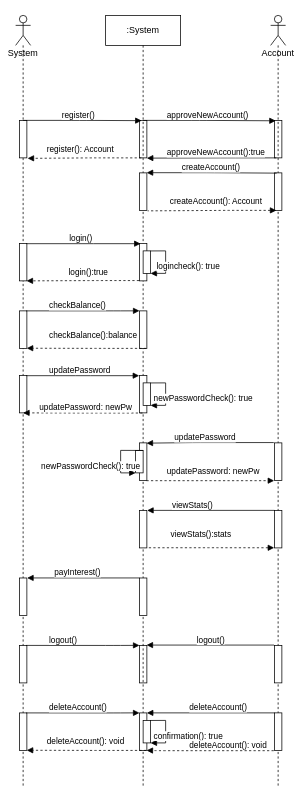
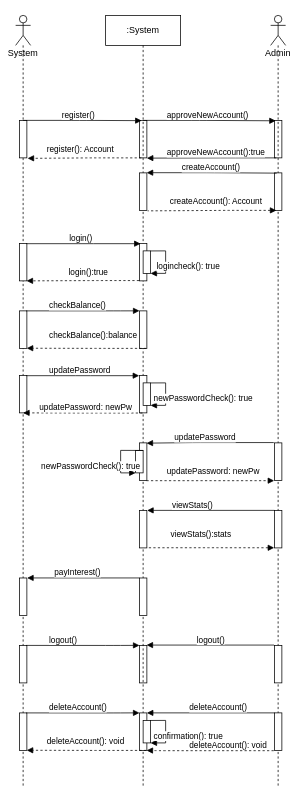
- <mxCell id="17" value="Account" style="shape=umlLifeline;participant=umlActor;perimeter=lifelinePerimeter;whiteSpace=wrap;html=1;container=1;collapsible=0;recursiveResize=0;verticalAlign=top;spacingTop=36;outlineConnect=0;" vertex="1" parent="1"><mxGeometry x="360" y="20" width="20" height="1030" as="geometry" /></mxCell>
+ <mxCell id="17" value="Admin" style="shape=umlLifeline;participant=umlActor;perimeter=lifelinePerimeter;whiteSpace=wrap;html=1;container=1;collapsible=0;recursiveResize=0;verticalAlign=top;spacingTop=36;outlineConnect=0;" vertex="1" parent="1"><mxGeometry x="360" y="20" width="20" height="1030" as="geometry" /></mxCell>
